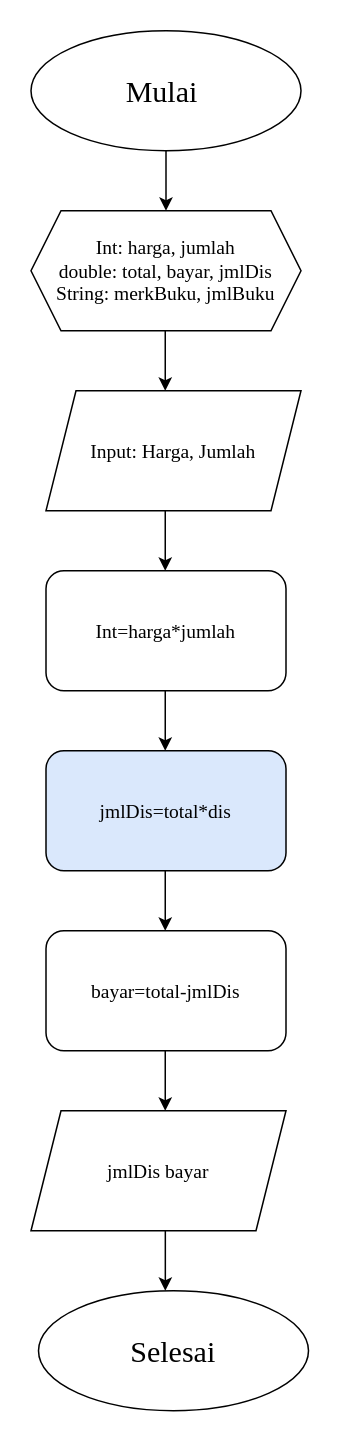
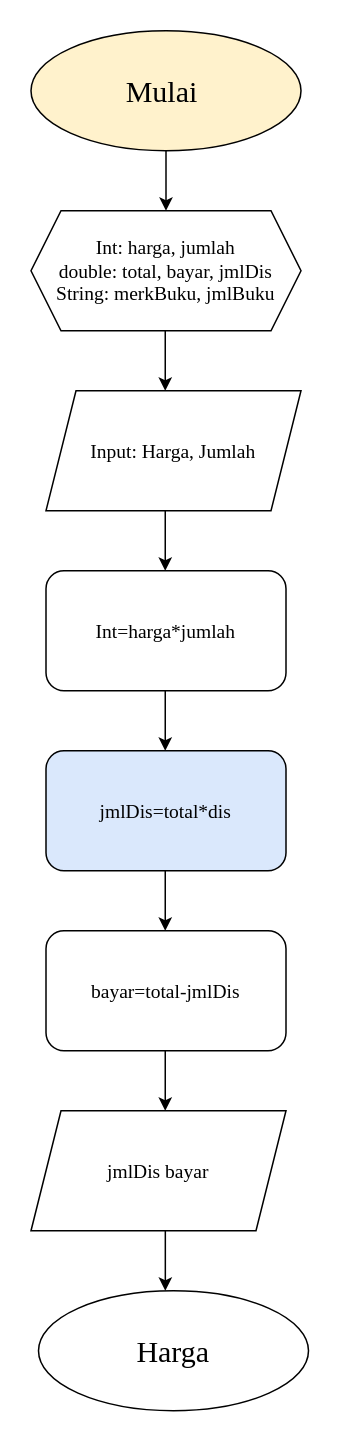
- <mxCell id="2" value="&lt;font style=&quot;font-size: 20px;&quot; face=&quot;Times New Roman&quot;&gt;Mulai&amp;nbsp;&lt;/font&gt;" style="ellipse;whiteSpace=wrap;html=1;" vertex="1" parent="1"><mxGeometry x="20" y="20" width="180" height="80" as="geometry" /></mxCell>
+ <mxCell id="2" value="&lt;font style=&quot;font-size: 20px;&quot; face=&quot;Times New Roman&quot;&gt;Mulai&amp;nbsp;&lt;/font&gt;" style="ellipse;whiteSpace=wrap;html=1;fillColor=#fff2cc;" vertex="1" parent="1"><mxGeometry x="20" y="20" width="180" height="80" as="geometry" /></mxCell>
- <mxCell id="15" value="&lt;font style=&quot;font-size: 20px;&quot; face=&quot;Times New Roman&quot;&gt;Selesai&lt;br&gt;&lt;/font&gt;" style="ellipse;whiteSpace=wrap;html=1;" vertex="1" parent="1"><mxGeometry x="25" y="860" width="180" height="80" as="geometry" /></mxCell>
+ <mxCell id="15" value="&lt;font style=&quot;font-size: 20px;&quot; face=&quot;Times New Roman&quot;&gt;Harga&lt;br&gt;&lt;/font&gt;" style="ellipse;whiteSpace=wrap;html=1;" vertex="1" parent="1"><mxGeometry x="25" y="860" width="180" height="80" as="geometry" /></mxCell>
